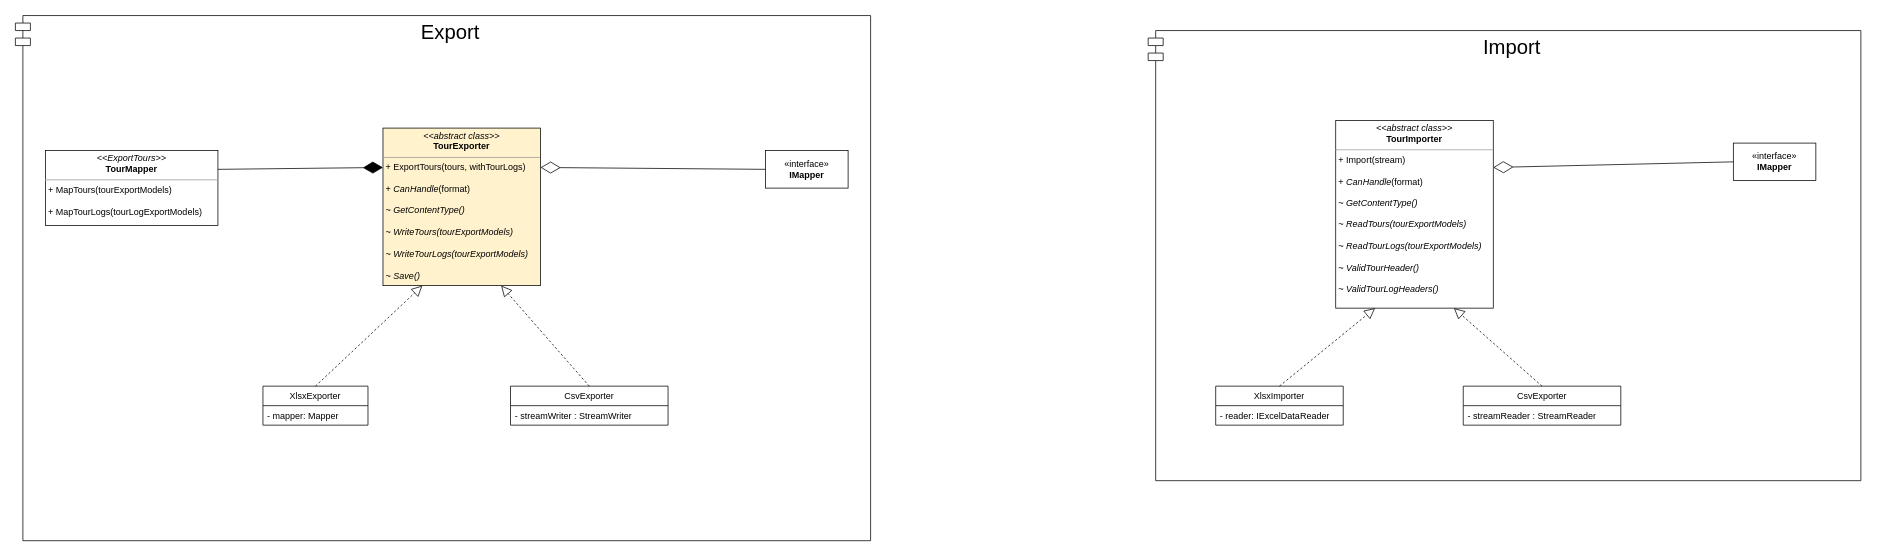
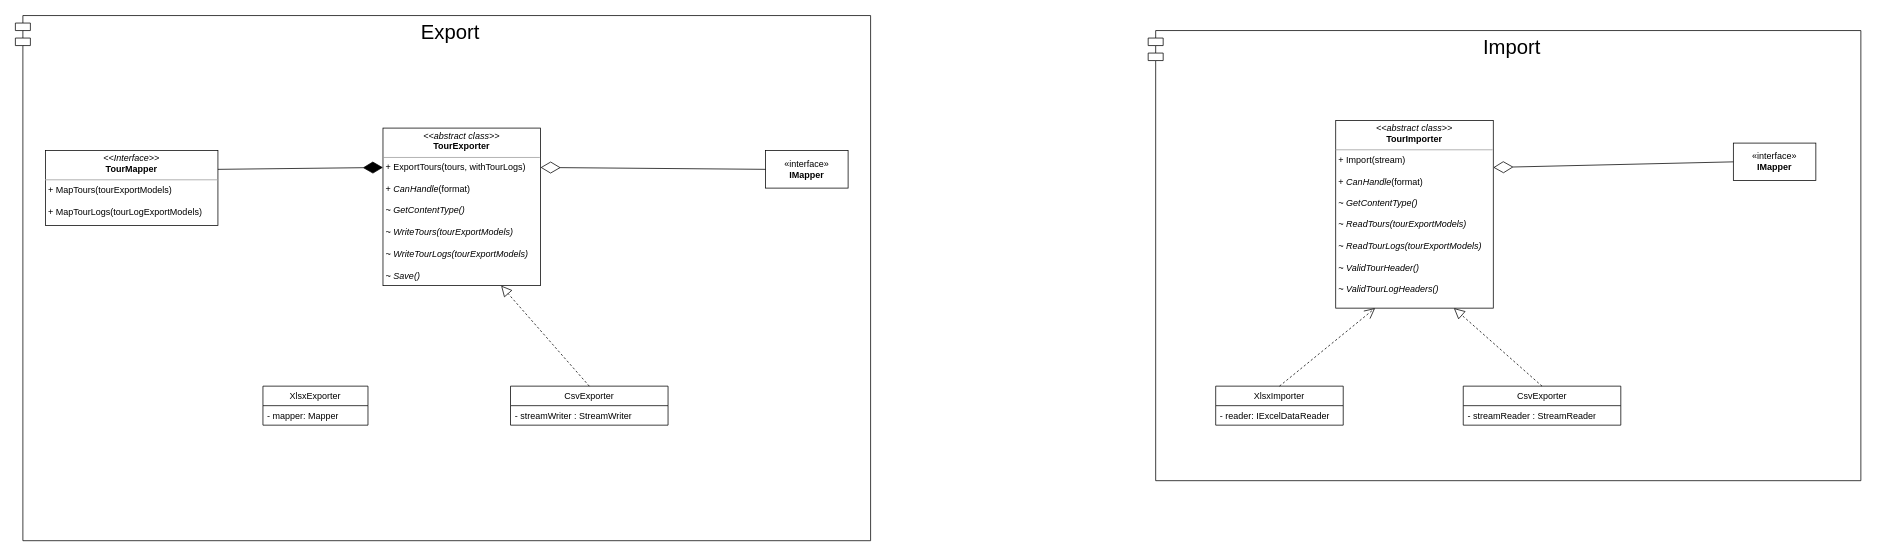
- <mxCell id="10" value="&lt;p style=&quot;margin:0px;margin-top:4px;text-align:center;&quot;&gt;&lt;i&gt;&amp;lt;&amp;lt;ExportTours&amp;gt;&amp;gt;&lt;/i&gt;&lt;br&gt;&lt;b&gt;TourMapper&lt;/b&gt;&lt;/p&gt;&lt;hr size=&quot;1&quot;&gt;&lt;p style=&quot;margin:0px;margin-left:4px;&quot;&gt;+ MapTours(tourExportModels)&lt;/p&gt;&lt;p style=&quot;margin:0px;margin-left:4px;&quot;&gt;&lt;br&gt;+ MapTourLogs(tourLogExportModels)&lt;/p&gt;&lt;p style=&quot;margin:0px;margin-left:4px;&quot;&gt;&lt;br&gt;&lt;/p&gt;" style="verticalAlign=top;align=left;overflow=fill;fontSize=12;fontFamily=Helvetica;html=1;whiteSpace=wrap;" vertex="1" parent="1"><mxGeometry x="60" y="200" width="230" height="100" as="geometry" /></mxCell>
+ <mxCell id="10" value="&lt;p style=&quot;margin:0px;margin-top:4px;text-align:center;&quot;&gt;&lt;i&gt;&amp;lt;&amp;lt;Interface&amp;gt;&amp;gt;&lt;/i&gt;&lt;br&gt;&lt;b&gt;TourMapper&lt;/b&gt;&lt;/p&gt;&lt;hr size=&quot;1&quot;&gt;&lt;p style=&quot;margin:0px;margin-left:4px;&quot;&gt;+ MapTours(tourExportModels)&lt;/p&gt;&lt;p style=&quot;margin:0px;margin-left:4px;&quot;&gt;&lt;br&gt;+ MapTourLogs(tourLogExportModels)&lt;/p&gt;&lt;p style=&quot;margin:0px;margin-left:4px;&quot;&gt;&lt;br&gt;&lt;/p&gt;" style="verticalAlign=top;align=left;overflow=fill;fontSize=12;fontFamily=Helvetica;html=1;whiteSpace=wrap;" vertex="1" parent="1"><mxGeometry x="60" y="200" width="230" height="100" as="geometry" /></mxCell>
- <mxCell id="3" value="&lt;p style=&quot;margin:0px;margin-top:4px;text-align:center;&quot;&gt;&lt;i&gt;&amp;lt;&amp;lt;abstract class&amp;gt;&amp;gt;&lt;/i&gt;&lt;br&gt;&lt;b&gt;TourExporter&lt;/b&gt;&lt;/p&gt;&lt;hr size=&quot;1&quot;&gt;&lt;p style=&quot;margin:0px;margin-left:4px;&quot;&gt;+ ExportTours(tours, withTourLogs)&lt;/p&gt;&lt;p style=&quot;margin:0px;margin-left:4px;&quot;&gt;&lt;br&gt;+ &lt;i&gt;CanHandle&lt;/i&gt;(format)&lt;/p&gt;&lt;p style=&quot;margin:0px;margin-left:4px;&quot;&gt;&lt;br&gt;&lt;/p&gt;&lt;p style=&quot;margin:0px;margin-left:4px;&quot;&gt;&lt;i&gt;~ GetContentType()&lt;/i&gt;&lt;/p&gt;&lt;p style=&quot;margin:0px;margin-left:4px;&quot;&gt;&lt;i&gt;&lt;br&gt;&lt;/i&gt;&lt;/p&gt;&lt;p style=&quot;margin:0px;margin-left:4px;&quot;&gt;&lt;i&gt;~ WriteTours(tourExportModels)&lt;/i&gt;&lt;br&gt;&lt;/p&gt;&lt;p style=&quot;margin:0px;margin-left:4px;&quot;&gt;&lt;i&gt;&lt;br&gt;&lt;/i&gt;&lt;/p&gt;&lt;p style=&quot;margin:0px;margin-left:4px;&quot;&gt;&lt;i&gt;~ WriteTourLogs(tourExportModels)&lt;/i&gt;&lt;i&gt;&lt;br&gt;&lt;/i&gt;&lt;/p&gt;&lt;p style=&quot;margin:0px;margin-left:4px;&quot;&gt;&lt;i&gt;&lt;br&gt;&lt;/i&gt;&lt;/p&gt;&lt;p style=&quot;margin:0px;margin-left:4px;&quot;&gt;&lt;i&gt;~ Save()&lt;/i&gt;&lt;i&gt;&lt;br&gt;&lt;/i&gt;&lt;/p&gt;&lt;p style=&quot;margin:0px;margin-left:4px;&quot;&gt;&lt;br&gt;&lt;/p&gt;" style="verticalAlign=top;align=left;overflow=fill;fontSize=12;fontFamily=Helvetica;html=1;whiteSpace=wrap;fillColor=#fff2cc;" vertex="1" parent="1"><mxGeometry x="510" y="170" width="210" height="210" as="geometry" /></mxCell>
+ <mxCell id="3" value="&lt;p style=&quot;margin:0px;margin-top:4px;text-align:center;&quot;&gt;&lt;i&gt;&amp;lt;&amp;lt;abstract class&amp;gt;&amp;gt;&lt;/i&gt;&lt;br&gt;&lt;b&gt;TourExporter&lt;/b&gt;&lt;/p&gt;&lt;hr size=&quot;1&quot;&gt;&lt;p style=&quot;margin:0px;margin-left:4px;&quot;&gt;+ ExportTours(tours, withTourLogs)&lt;/p&gt;&lt;p style=&quot;margin:0px;margin-left:4px;&quot;&gt;&lt;br&gt;+ &lt;i&gt;CanHandle&lt;/i&gt;(format)&lt;/p&gt;&lt;p style=&quot;margin:0px;margin-left:4px;&quot;&gt;&lt;br&gt;&lt;/p&gt;&lt;p style=&quot;margin:0px;margin-left:4px;&quot;&gt;&lt;i&gt;~ GetContentType()&lt;/i&gt;&lt;/p&gt;&lt;p style=&quot;margin:0px;margin-left:4px;&quot;&gt;&lt;i&gt;&lt;br&gt;&lt;/i&gt;&lt;/p&gt;&lt;p style=&quot;margin:0px;margin-left:4px;&quot;&gt;&lt;i&gt;~ WriteTours(tourExportModels)&lt;/i&gt;&lt;br&gt;&lt;/p&gt;&lt;p style=&quot;margin:0px;margin-left:4px;&quot;&gt;&lt;i&gt;&lt;br&gt;&lt;/i&gt;&lt;/p&gt;&lt;p style=&quot;margin:0px;margin-left:4px;&quot;&gt;&lt;i&gt;~ WriteTourLogs(tourExportModels)&lt;/i&gt;&lt;i&gt;&lt;br&gt;&lt;/i&gt;&lt;/p&gt;&lt;p style=&quot;margin:0px;margin-left:4px;&quot;&gt;&lt;i&gt;&lt;br&gt;&lt;/i&gt;&lt;/p&gt;&lt;p style=&quot;margin:0px;margin-left:4px;&quot;&gt;&lt;i&gt;~ Save()&lt;/i&gt;&lt;i&gt;&lt;br&gt;&lt;/i&gt;&lt;/p&gt;&lt;p style=&quot;margin:0px;margin-left:4px;&quot;&gt;&lt;br&gt;&lt;/p&gt;" style="verticalAlign=top;align=left;overflow=fill;fontSize=12;fontFamily=Helvetica;html=1;whiteSpace=wrap;" vertex="1" parent="1"><mxGeometry x="510" y="170" width="210" height="210" as="geometry" /></mxCell>
- <mxCell id="18" value="" style="endArrow=block;dashed=1;endFill=0;endSize=12;html=1;rounded=0;exitX=0.5;exitY=0;exitDx=0;exitDy=0;entryX=0.25;entryY=1;entryDx=0;entryDy=0;" edge="1" parent="1" source="14" target="13"><mxGeometry width="160" relative="1" as="geometry"><mxPoint x="1860" y="494" as="sourcePoint" /><mxPoint x="2020" y="494" as="targetPoint" /></mxGeometry></mxCell>
+ <mxCell id="18" value="" style="endArrow=open;dashed=1;endFill=0;endSize=12;html=1;rounded=0;exitX=0.5;exitY=0;exitDx=0;exitDy=0;entryX=0.25;entryY=1;entryDx=0;entryDy=0;" edge="1" parent="1" source="14" target="13"><mxGeometry width="160" relative="1" as="geometry"><mxPoint x="1860" y="494" as="sourcePoint" /><mxPoint x="2020" y="494" as="targetPoint" /></mxGeometry></mxCell>
- <mxCell id="8" value="" style="endArrow=block;dashed=1;endFill=0;endSize=12;html=1;rounded=0;exitX=0.5;exitY=0;exitDx=0;exitDy=0;entryX=0.25;entryY=1;entryDx=0;entryDy=0;" edge="1" parent="1" source="4" target="3"><mxGeometry width="160" relative="1" as="geometry"><mxPoint x="590" y="494" as="sourcePoint" /><mxPoint x="750" y="494" as="targetPoint" /></mxGeometry></mxCell>
